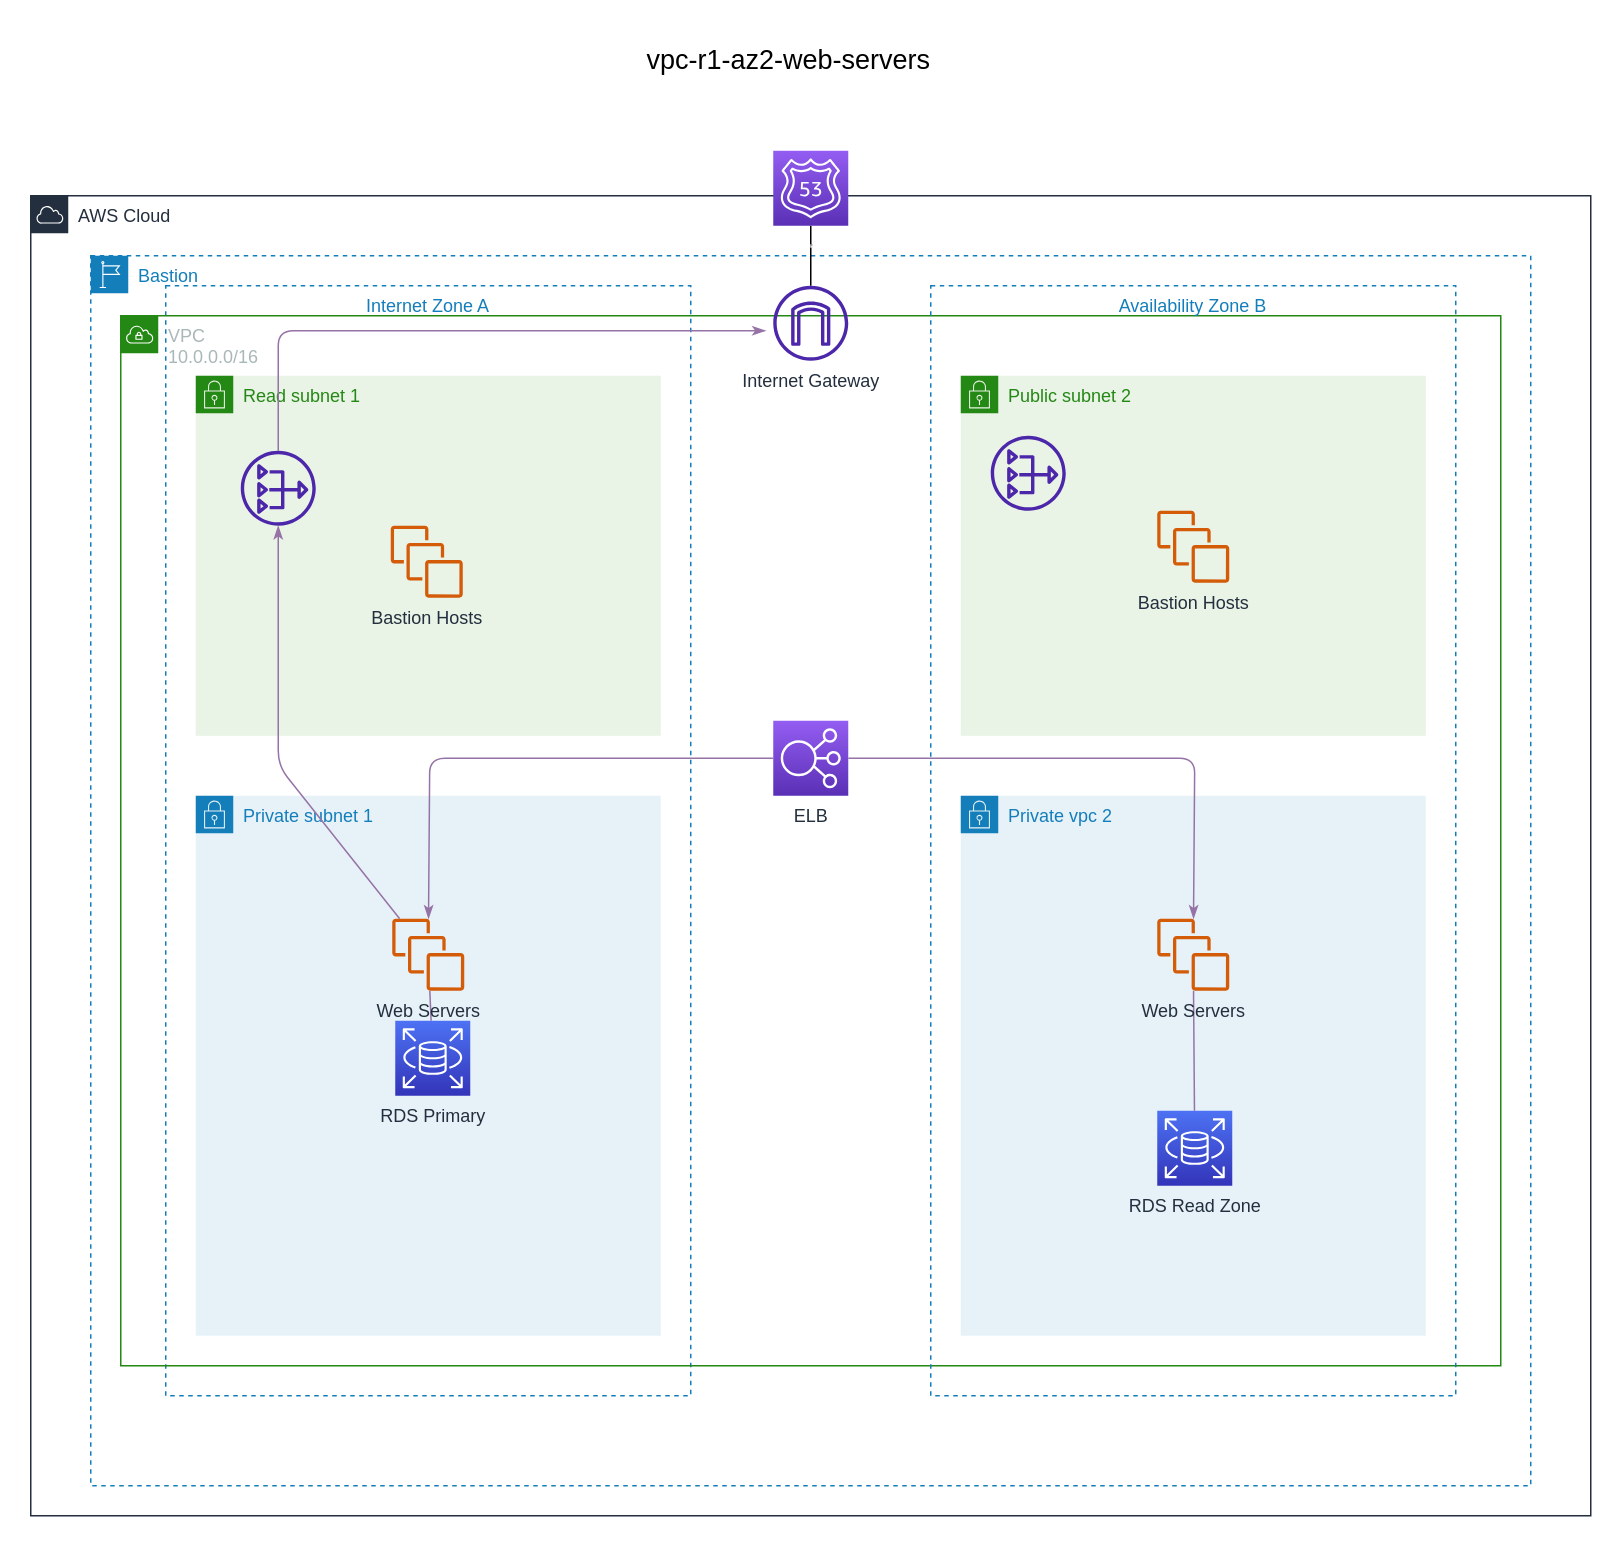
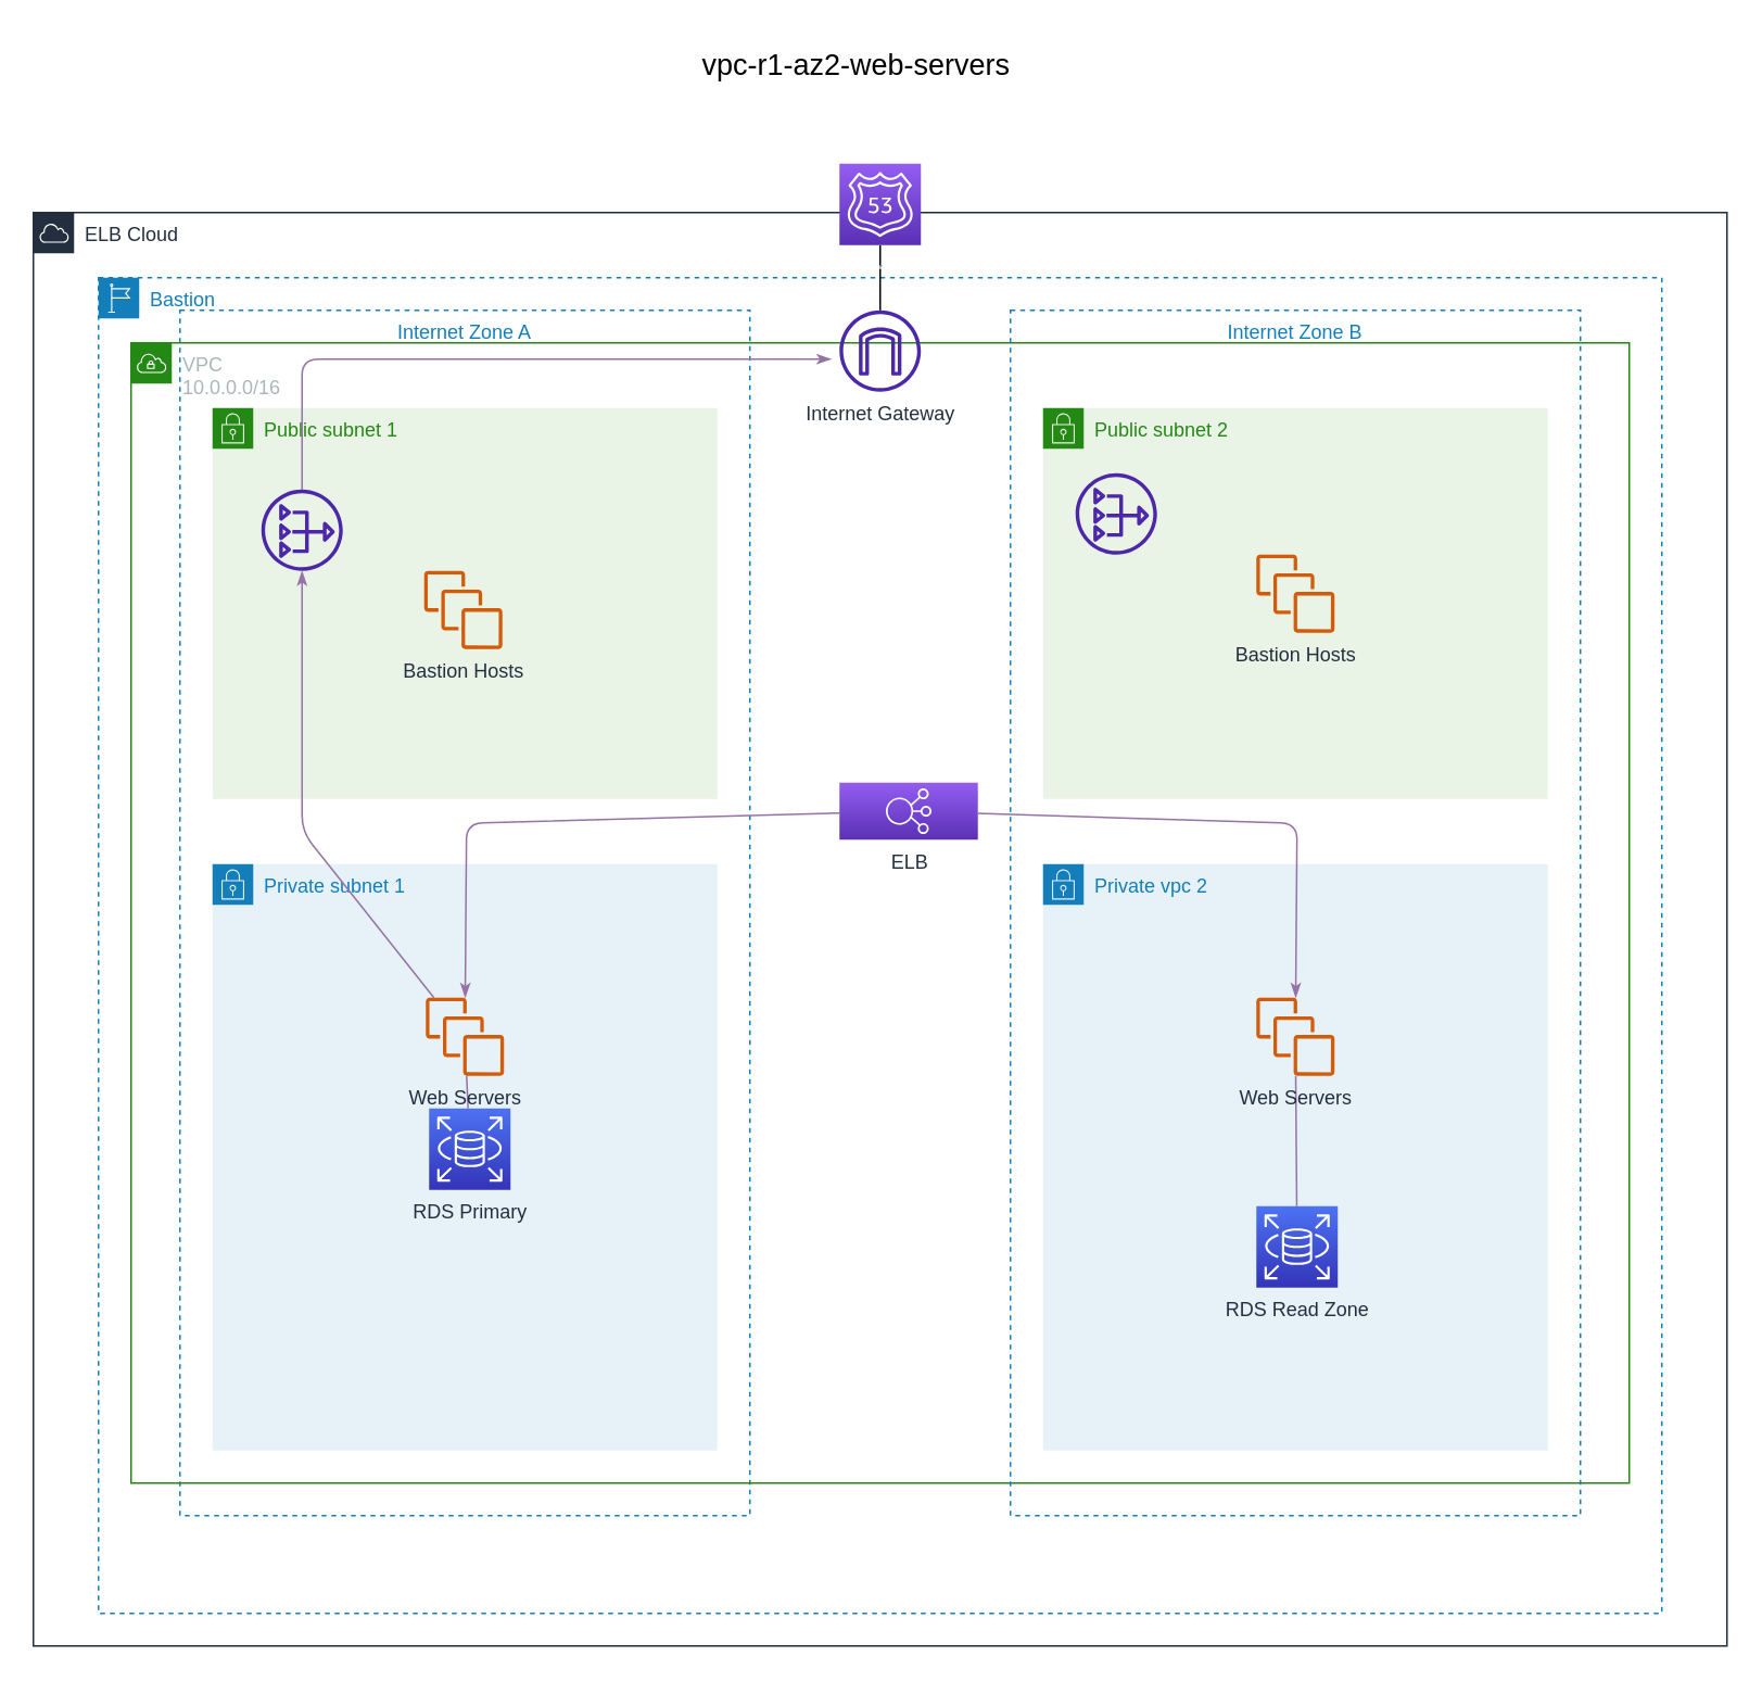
- <mxCell id="2" value="AWS Cloud" style="points=[[0,0],[0.25,0],[0.5,0],[0.75,0],[1,0],[1,0.25],[1,0.5],[1,0.75],[1,1],[0.75,1],[0.5,1],[0.25,1],[0,1],[0,0.75],[0,0.5],[0,0.25]];outlineConnect=0;gradientColor=none;html=1;whiteSpace=wrap;fontSize=12;fontStyle=0;container=1;pointerEvents=0;collapsible=0;recursiveResize=0;shape=mxgraph.aws4.group;grIcon=mxgraph.aws4.group_aws_cloud;strokeColor=#232F3E;fillColor=none;verticalAlign=top;align=left;spacingLeft=30;fontColor=#232F3E;dashed=0;movable=1;resizable=1;rotatable=1;deletable=1;editable=1;connectable=1;" vertex="1" parent="1"><mxGeometry x="20" y="130" width="1040" height="880" as="geometry" /></mxCell>
+ <mxCell id="2" value="ELB Cloud" style="points=[[0,0],[0.25,0],[0.5,0],[0.75,0],[1,0],[1,0.25],[1,0.5],[1,0.75],[1,1],[0.75,1],[0.5,1],[0.25,1],[0,1],[0,0.75],[0,0.5],[0,0.25]];outlineConnect=0;gradientColor=none;html=1;whiteSpace=wrap;fontSize=12;fontStyle=0;container=1;pointerEvents=0;collapsible=0;recursiveResize=0;shape=mxgraph.aws4.group;grIcon=mxgraph.aws4.group_aws_cloud;strokeColor=#232F3E;fillColor=none;verticalAlign=top;align=left;spacingLeft=30;fontColor=#232F3E;dashed=0;movable=1;resizable=1;rotatable=1;deletable=1;editable=1;connectable=1;" vertex="1" parent="1"><mxGeometry x="20" y="130" width="1040" height="880" as="geometry" /></mxCell>
- <mxCell id="7" value="Availability Zone B" style="fillColor=none;strokeColor=#147EBA;dashed=1;verticalAlign=top;fontStyle=0;fontColor=#147EBA;" vertex="1" parent="4"><mxGeometry x="560" y="20" width="350" height="740" as="geometry" /></mxCell>
+ <mxCell id="7" value="Internet Zone B" style="fillColor=none;strokeColor=#147EBA;dashed=1;verticalAlign=top;fontStyle=0;fontColor=#147EBA;" vertex="1" parent="4"><mxGeometry x="560" y="20" width="350" height="740" as="geometry" /></mxCell>
- <mxCell id="17" value="Read subnet 1&lt;br&gt;" style="points=[[0,0],[0.25,0],[0.5,0],[0.75,0],[1,0],[1,0.25],[1,0.5],[1,0.75],[1,1],[0.75,1],[0.5,1],[0.25,1],[0,1],[0,0.75],[0,0.5],[0,0.25]];outlineConnect=0;gradientColor=none;html=1;whiteSpace=wrap;fontSize=12;fontStyle=0;container=1;pointerEvents=0;collapsible=0;recursiveResize=0;shape=mxgraph.aws4.group;grIcon=mxgraph.aws4.group_security_group;grStroke=0;strokeColor=#248814;fillColor=#E9F3E6;verticalAlign=top;align=left;spacingLeft=30;fontColor=#248814;dashed=0;" vertex="1" parent="2"><mxGeometry x="110" y="120" width="310" height="240" as="geometry" /></mxCell>
+ <mxCell id="17" value="Public subnet 1&lt;br&gt;" style="points=[[0,0],[0.25,0],[0.5,0],[0.75,0],[1,0],[1,0.25],[1,0.5],[1,0.75],[1,1],[0.75,1],[0.5,1],[0.25,1],[0,1],[0,0.75],[0,0.5],[0,0.25]];outlineConnect=0;gradientColor=none;html=1;whiteSpace=wrap;fontSize=12;fontStyle=0;container=1;pointerEvents=0;collapsible=0;recursiveResize=0;shape=mxgraph.aws4.group;grIcon=mxgraph.aws4.group_security_group;grStroke=0;strokeColor=#248814;fillColor=#E9F3E6;verticalAlign=top;align=left;spacingLeft=30;fontColor=#248814;dashed=0;" vertex="1" parent="2"><mxGeometry x="110" y="120" width="310" height="240" as="geometry" /></mxCell>
- <mxCell id="6" value="ELB" style="sketch=0;points=[[0,0,0],[0.25,0,0],[0.5,0,0],[0.75,0,0],[1,0,0],[0,1,0],[0.25,1,0],[0.5,1,0],[0.75,1,0],[1,1,0],[0,0.25,0],[0,0.5,0],[0,0.75,0],[1,0.25,0],[1,0.5,0],[1,0.75,0]];outlineConnect=0;fontColor=#232F3E;gradientColor=#945DF2;gradientDirection=north;fillColor=#5A30B5;strokeColor=#ffffff;dashed=0;verticalLabelPosition=bottom;verticalAlign=top;align=center;html=1;fontSize=12;fontStyle=0;aspect=fixed;shape=mxgraph.aws4.resourceIcon;resIcon=mxgraph.aws4.elastic_load_balancing;shadow=0;" vertex="1" parent="5"><mxGeometry x="435" y="270" width="50" height="50" as="geometry" /></mxCell>
+ <mxCell id="6" value="ELB" style="sketch=0;points=[[0,0,0],[0.25,0,0],[0.5,0,0],[0.75,0,0],[1,0,0],[0,1,0],[0.25,1,0],[0.5,1,0],[0.75,1,0],[1,1,0],[0,0.25,0],[0,0.5,0],[0,0.75,0],[1,0.25,0],[1,0.5,0],[1,0.75,0]];outlineConnect=0;fontColor=#232F3E;gradientColor=#945DF2;gradientDirection=north;fillColor=#5A30B5;strokeColor=#ffffff;dashed=0;verticalLabelPosition=bottom;verticalAlign=top;align=center;html=1;fontSize=12;fontStyle=0;aspect=fixed;shape=mxgraph.aws4.resourceIcon;resIcon=mxgraph.aws4.elastic_load_balancing;shadow=0;" vertex="1" parent="5"><mxGeometry x="435" y="270" width="85" height="35" as="geometry" /></mxCell>
